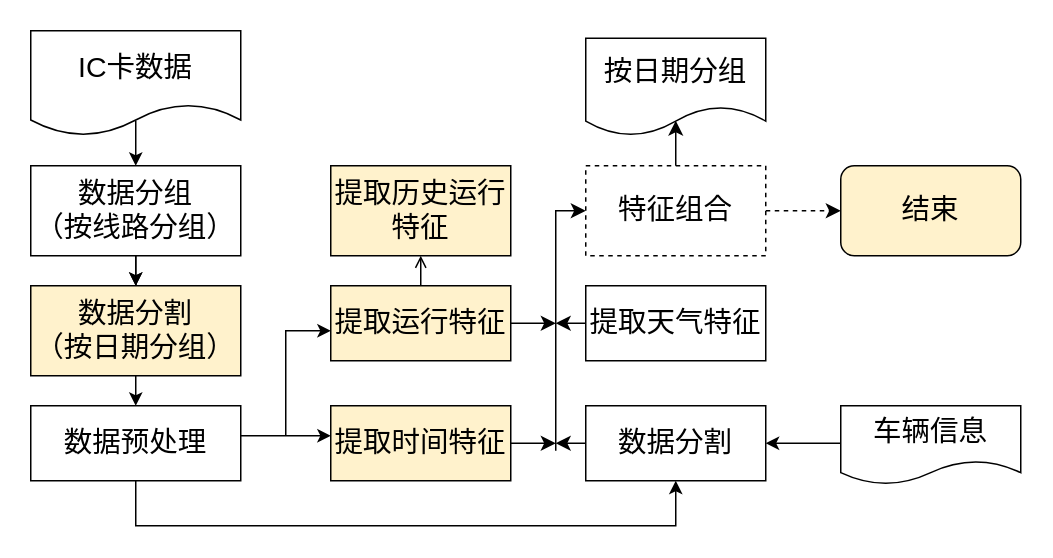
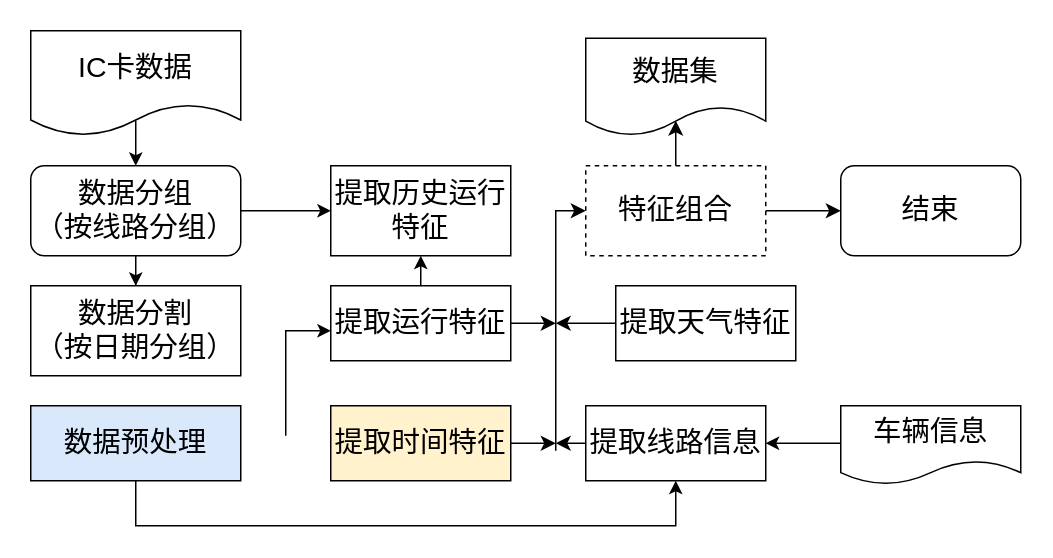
- <mxCell id="29" value="按日期分组" style="shape=document;whiteSpace=wrap;html=1;boundedLbl=1;fontSize=19;rounded=0;sketch=0;" vertex="1" parent="1"><mxGeometry x="390" y="25" width="120" height="65" as="geometry" /></mxCell>
+ <mxCell id="29" value="数据集" style="shape=document;whiteSpace=wrap;html=1;boundedLbl=1;fontSize=19;rounded=0;sketch=0;" vertex="1" parent="1"><mxGeometry x="390" y="25" width="120" height="65" as="geometry" /></mxCell>
- <mxCell id="5" value="&lt;div&gt;数据分组&lt;/div&gt;&lt;div&gt;（按线路分组）&lt;/div&gt;" style="rounded=0;whiteSpace=wrap;html=1;fontSize=19;" parent="1" vertex="1"><mxGeometry x="20" y="110" width="140" height="60" as="geometry" /></mxCell>
+ <mxCell id="5" value="&lt;div&gt;数据分组&lt;/div&gt;&lt;div&gt;（按线路分组）&lt;/div&gt;" style="whiteSpace=wrap;html=1;fontSize=19;rounded=1;" parent="1" vertex="1"><mxGeometry x="20" y="110" width="140" height="60" as="geometry" /></mxCell>
- <mxCell id="17" value="&lt;font style=&quot;font-size: 19px&quot;&gt;提取历史运行特征&lt;/font&gt;" style="rounded=0;whiteSpace=wrap;html=1;sketch=0;fillColor=#fff2cc;" vertex="1" parent="1"><mxGeometry x="220" y="110" width="120" height="60" as="geometry" /></mxCell>
+ <mxCell id="17" value="&lt;font style=&quot;font-size: 19px&quot;&gt;提取历史运行特征&lt;/font&gt;" style="rounded=0;whiteSpace=wrap;html=1;sketch=0;" vertex="1" parent="1"><mxGeometry x="220" y="110" width="120" height="60" as="geometry" /></mxCell>
- <mxCell id="26" value="" style="edgeStyle=orthogonalEdgeStyle;rounded=0;sketch=0;orthogonalLoop=1;jettySize=auto;html=1;fontSize=19;startSize=7;endSize=7;dashed=1;" edge="1" parent="1" source="27" target="28"><mxGeometry relative="1" as="geometry" /></mxCell>
+ <mxCell id="26" value="" style="edgeStyle=orthogonalEdgeStyle;rounded=0;sketch=0;orthogonalLoop=1;jettySize=auto;html=1;fontSize=19;startSize=7;endSize=7;" edge="1" parent="1" source="27" target="28"><mxGeometry relative="1" as="geometry" /></mxCell>
- <mxCell id="28" value="结束" style="rounded=1;whiteSpace=wrap;html=1;sketch=0;fontSize=19;fillColor=#fff2cc;" vertex="1" parent="1"><mxGeometry x="560" y="110" width="120" height="60" as="geometry" /></mxCell>
+ <mxCell id="28" value="结束" style="rounded=1;whiteSpace=wrap;html=1;sketch=0;fontSize=19;" vertex="1" parent="1"><mxGeometry x="560" y="110" width="120" height="60" as="geometry" /></mxCell>
- <mxCell id="16" value="" style="endArrow=open;html=1;rounded=1;sketch=0;exitX=0.5;exitY=0;exitDx=0;exitDy=0;entryX=0.5;entryY=1;entryDx=0;entryDy=0;" edge="1" parent="1" source="15" target="17"><mxGeometry width="50" height="50" relative="1" as="geometry"><mxPoint x="340" y="150" as="sourcePoint" /><mxPoint x="280" y="170" as="targetPoint" /></mxGeometry></mxCell>
+ <mxCell id="16" value="" style="endArrow=classic;html=1;rounded=1;sketch=0;exitX=0.5;exitY=0;exitDx=0;exitDy=0;entryX=0.5;entryY=1;entryDx=0;entryDy=0;" edge="1" parent="1" source="15" target="17"><mxGeometry width="50" height="50" relative="1" as="geometry"><mxPoint x="340" y="150" as="sourcePoint" /><mxPoint x="280" y="170" as="targetPoint" /></mxGeometry></mxCell>
- <mxCell id="4" value="" style="edgeStyle=orthogonalEdgeStyle;rounded=0;orthogonalLoop=1;jettySize=auto;html=1;fontSize=19;" parent="1" source="5" target="8" edge="1"><mxGeometry relative="1" as="geometry" /></mxCell>
+ <mxCell id="4" value="" style="edgeStyle=orthogonalEdgeStyle;rounded=0;orthogonalLoop=1;jettySize=auto;html=1;fontSize=19;" parent="1" source="5" target="17" edge="1"><mxGeometry relative="1" as="geometry" /></mxCell>
- <mxCell id="15" value="提取运行特征" style="rounded=0;whiteSpace=wrap;html=1;sketch=0;fontSize=19;fillColor=#fff2cc;" parent="1" vertex="1"><mxGeometry x="220" y="190" width="120" height="50" as="geometry" /></mxCell>
+ <mxCell id="15" value="提取运行特征" style="rounded=0;whiteSpace=wrap;html=1;sketch=0;fontSize=19;" parent="1" vertex="1"><mxGeometry x="220" y="190" width="120" height="50" as="geometry" /></mxCell>
- <mxCell id="23" value="提取天气特征" style="whiteSpace=wrap;html=1;fontSize=19;rounded=0;sketch=0;" vertex="1" parent="1"><mxGeometry x="390" y="190" width="120" height="50" as="geometry" /></mxCell>
+ <mxCell id="23" value="提取天气特征" style="whiteSpace=wrap;html=1;fontSize=19;rounded=0;sketch=0;" vertex="1" parent="1"><mxGeometry x="410" y="190" width="120" height="50" as="geometry" /></mxCell>
- <mxCell id="8" value="&lt;div&gt;数据分割&lt;/div&gt;&lt;div&gt;（按日期分组）&lt;/div&gt;" style="rounded=0;whiteSpace=wrap;html=1;fontSize=19;fillColor=#fff2cc;" parent="1" vertex="1"><mxGeometry x="20" y="190" width="140" height="60" as="geometry" /></mxCell>
+ <mxCell id="8" value="&lt;div&gt;数据分割&lt;/div&gt;&lt;div&gt;（按日期分组）&lt;/div&gt;" style="rounded=0;whiteSpace=wrap;html=1;fontSize=19;" parent="1" vertex="1"><mxGeometry x="20" y="190" width="140" height="60" as="geometry" /></mxCell>
- <mxCell id="7" value="" style="edgeStyle=orthogonalEdgeStyle;curved=0;rounded=1;sketch=0;orthogonalLoop=1;jettySize=auto;html=1;" parent="1" source="8" target="11" edge="1"><mxGeometry relative="1" as="geometry" /></mxCell>
- <mxCell id="9" value="" style="edgeStyle=orthogonalEdgeStyle;rounded=0;orthogonalLoop=1;jettySize=auto;html=1;fontSize=19;" parent="1" source="11" target="12" edge="1"><mxGeometry relative="1" as="geometry"><Array as="points"><mxPoint x="190" y="290" /><mxPoint x="190" y="290" /></Array></mxGeometry></mxCell>
- <mxCell id="11" value="数据预处理" style="rounded=0;whiteSpace=wrap;html=1;fontSize=19;" parent="1" vertex="1"><mxGeometry x="20" y="270" width="140" height="50" as="geometry" /></mxCell>
+ <mxCell id="11" value="数据预处理" style="rounded=0;whiteSpace=wrap;html=1;fontSize=19;fillColor=#dae8fc;" parent="1" vertex="1"><mxGeometry x="20" y="270" width="140" height="50" as="geometry" /></mxCell>
- <mxCell id="19" value="数据分割" style="whiteSpace=wrap;html=1;fontSize=19;rounded=0;" vertex="1" parent="1"><mxGeometry x="390" y="270" width="120" height="50" as="geometry" /></mxCell>
+ <mxCell id="19" value="提取线路信息" style="whiteSpace=wrap;html=1;fontSize=19;rounded=0;" vertex="1" parent="1"><mxGeometry x="390" y="270" width="120" height="50" as="geometry" /></mxCell>
